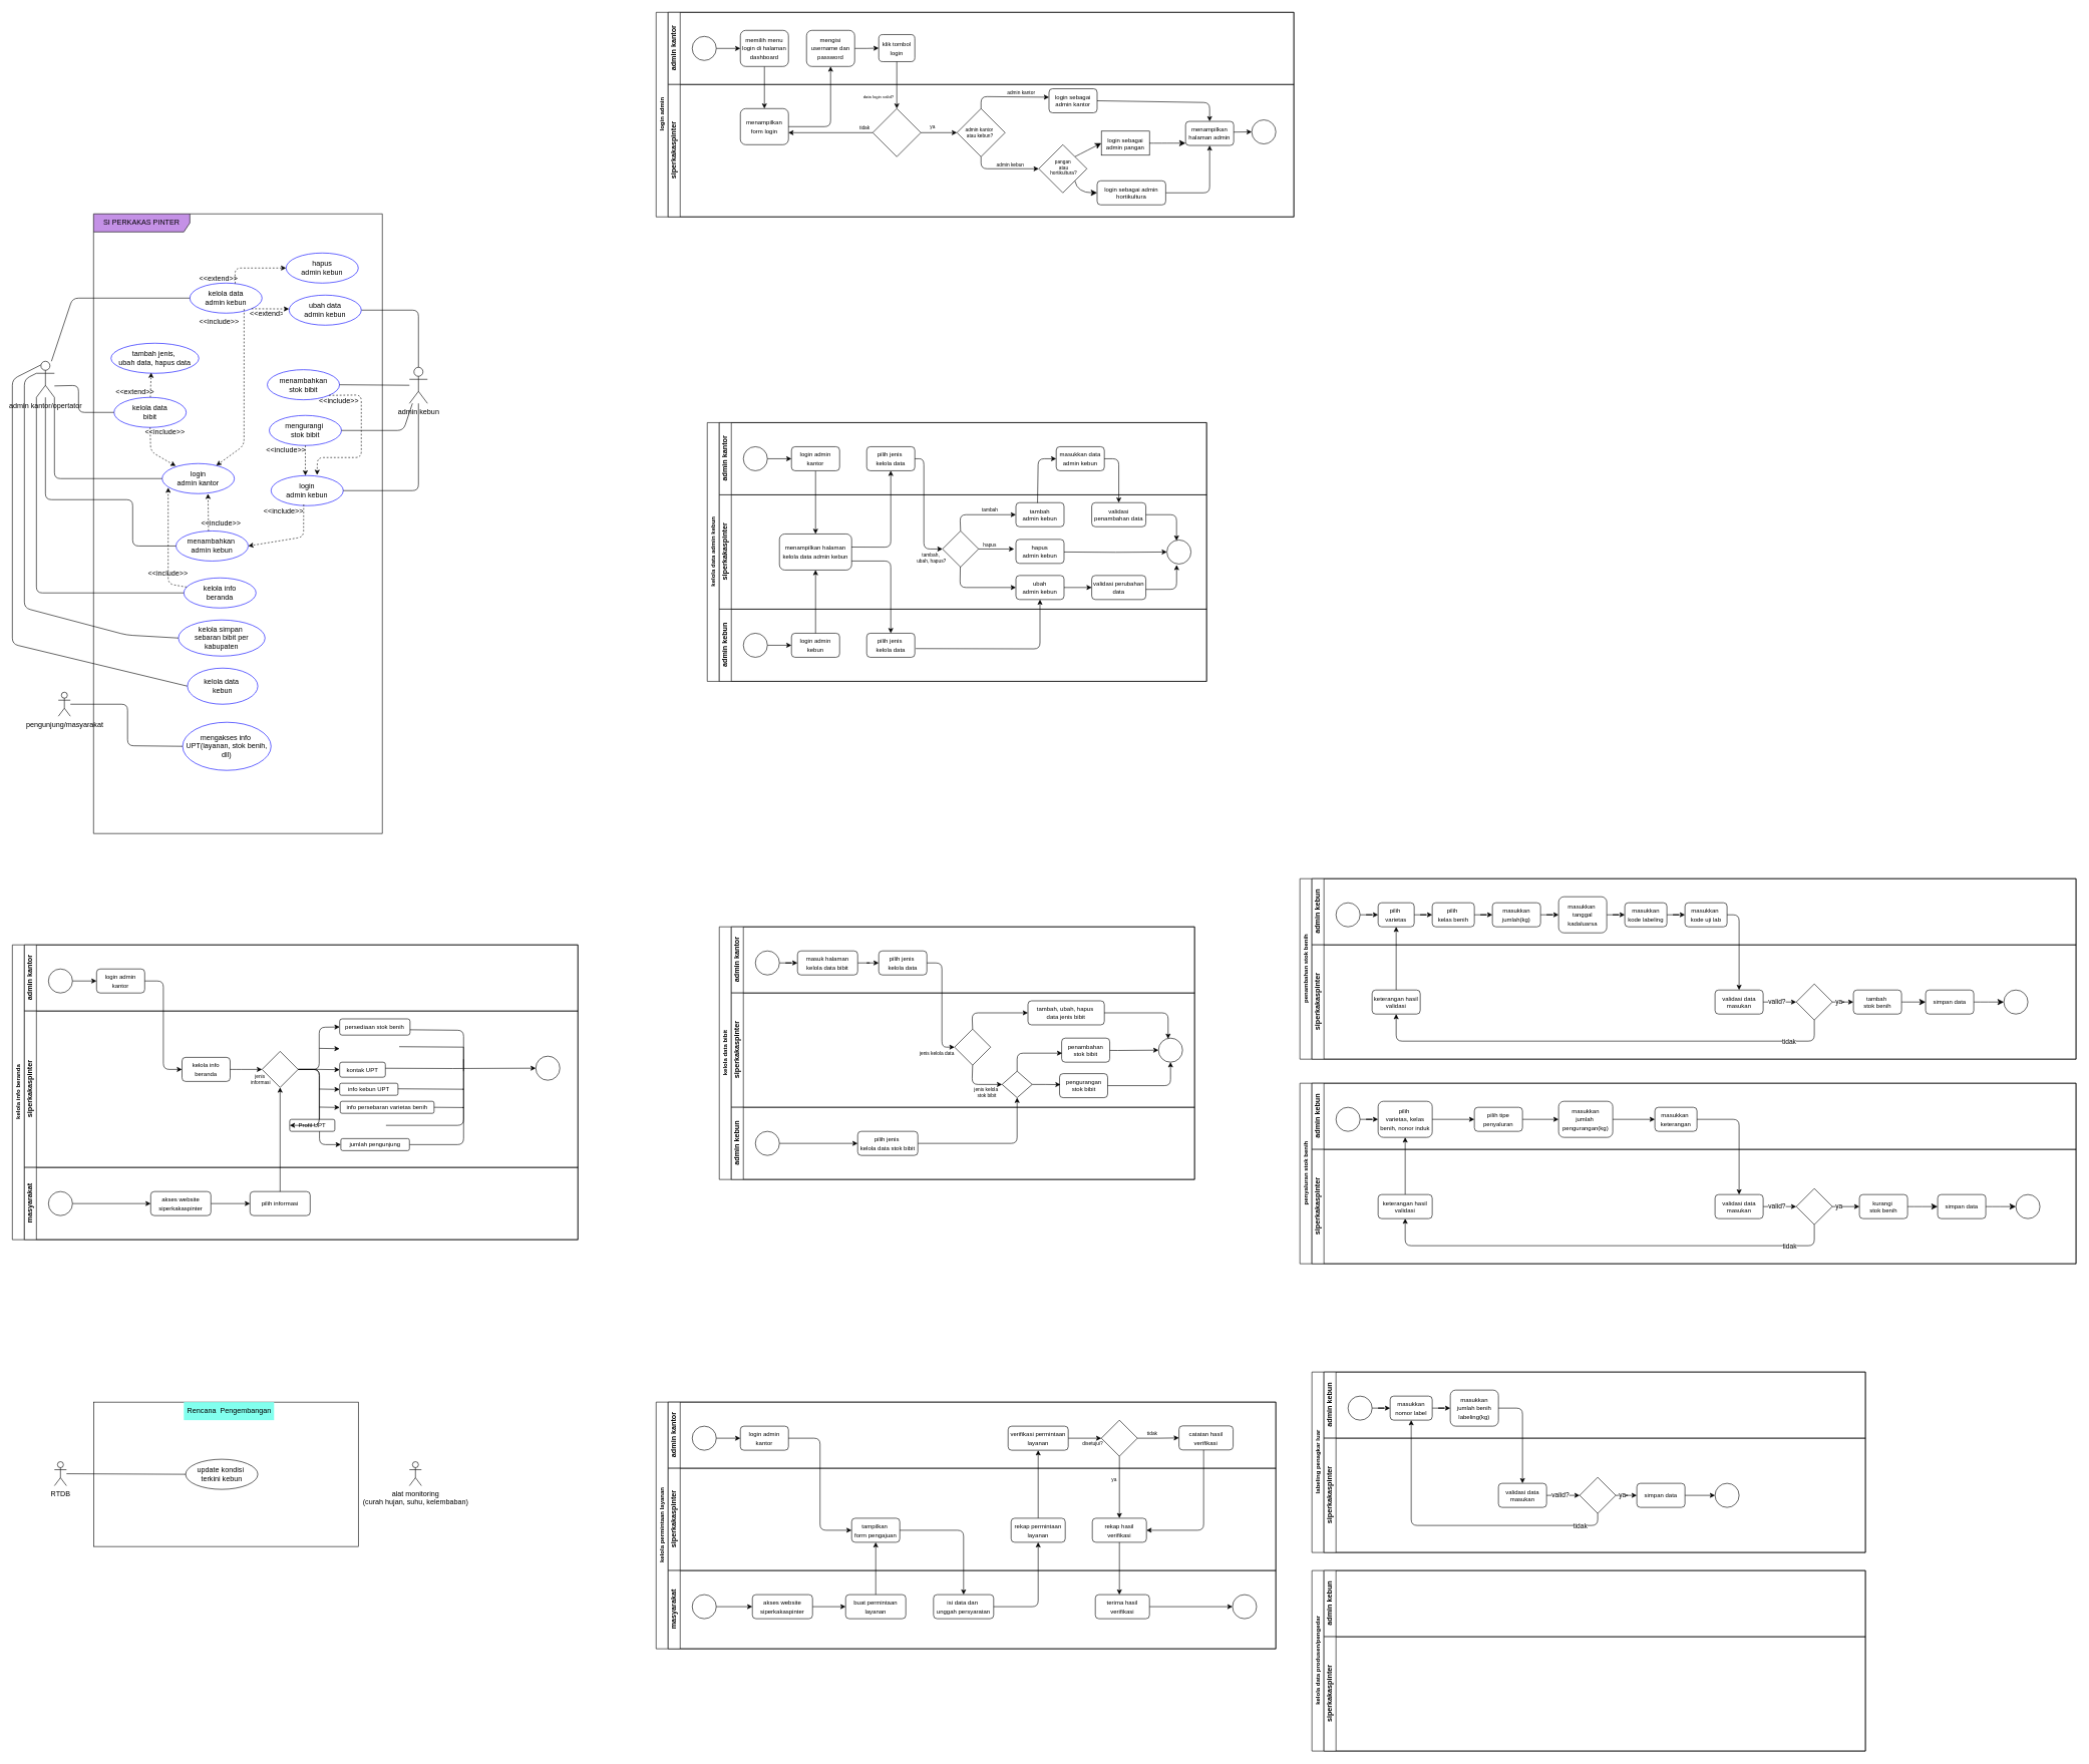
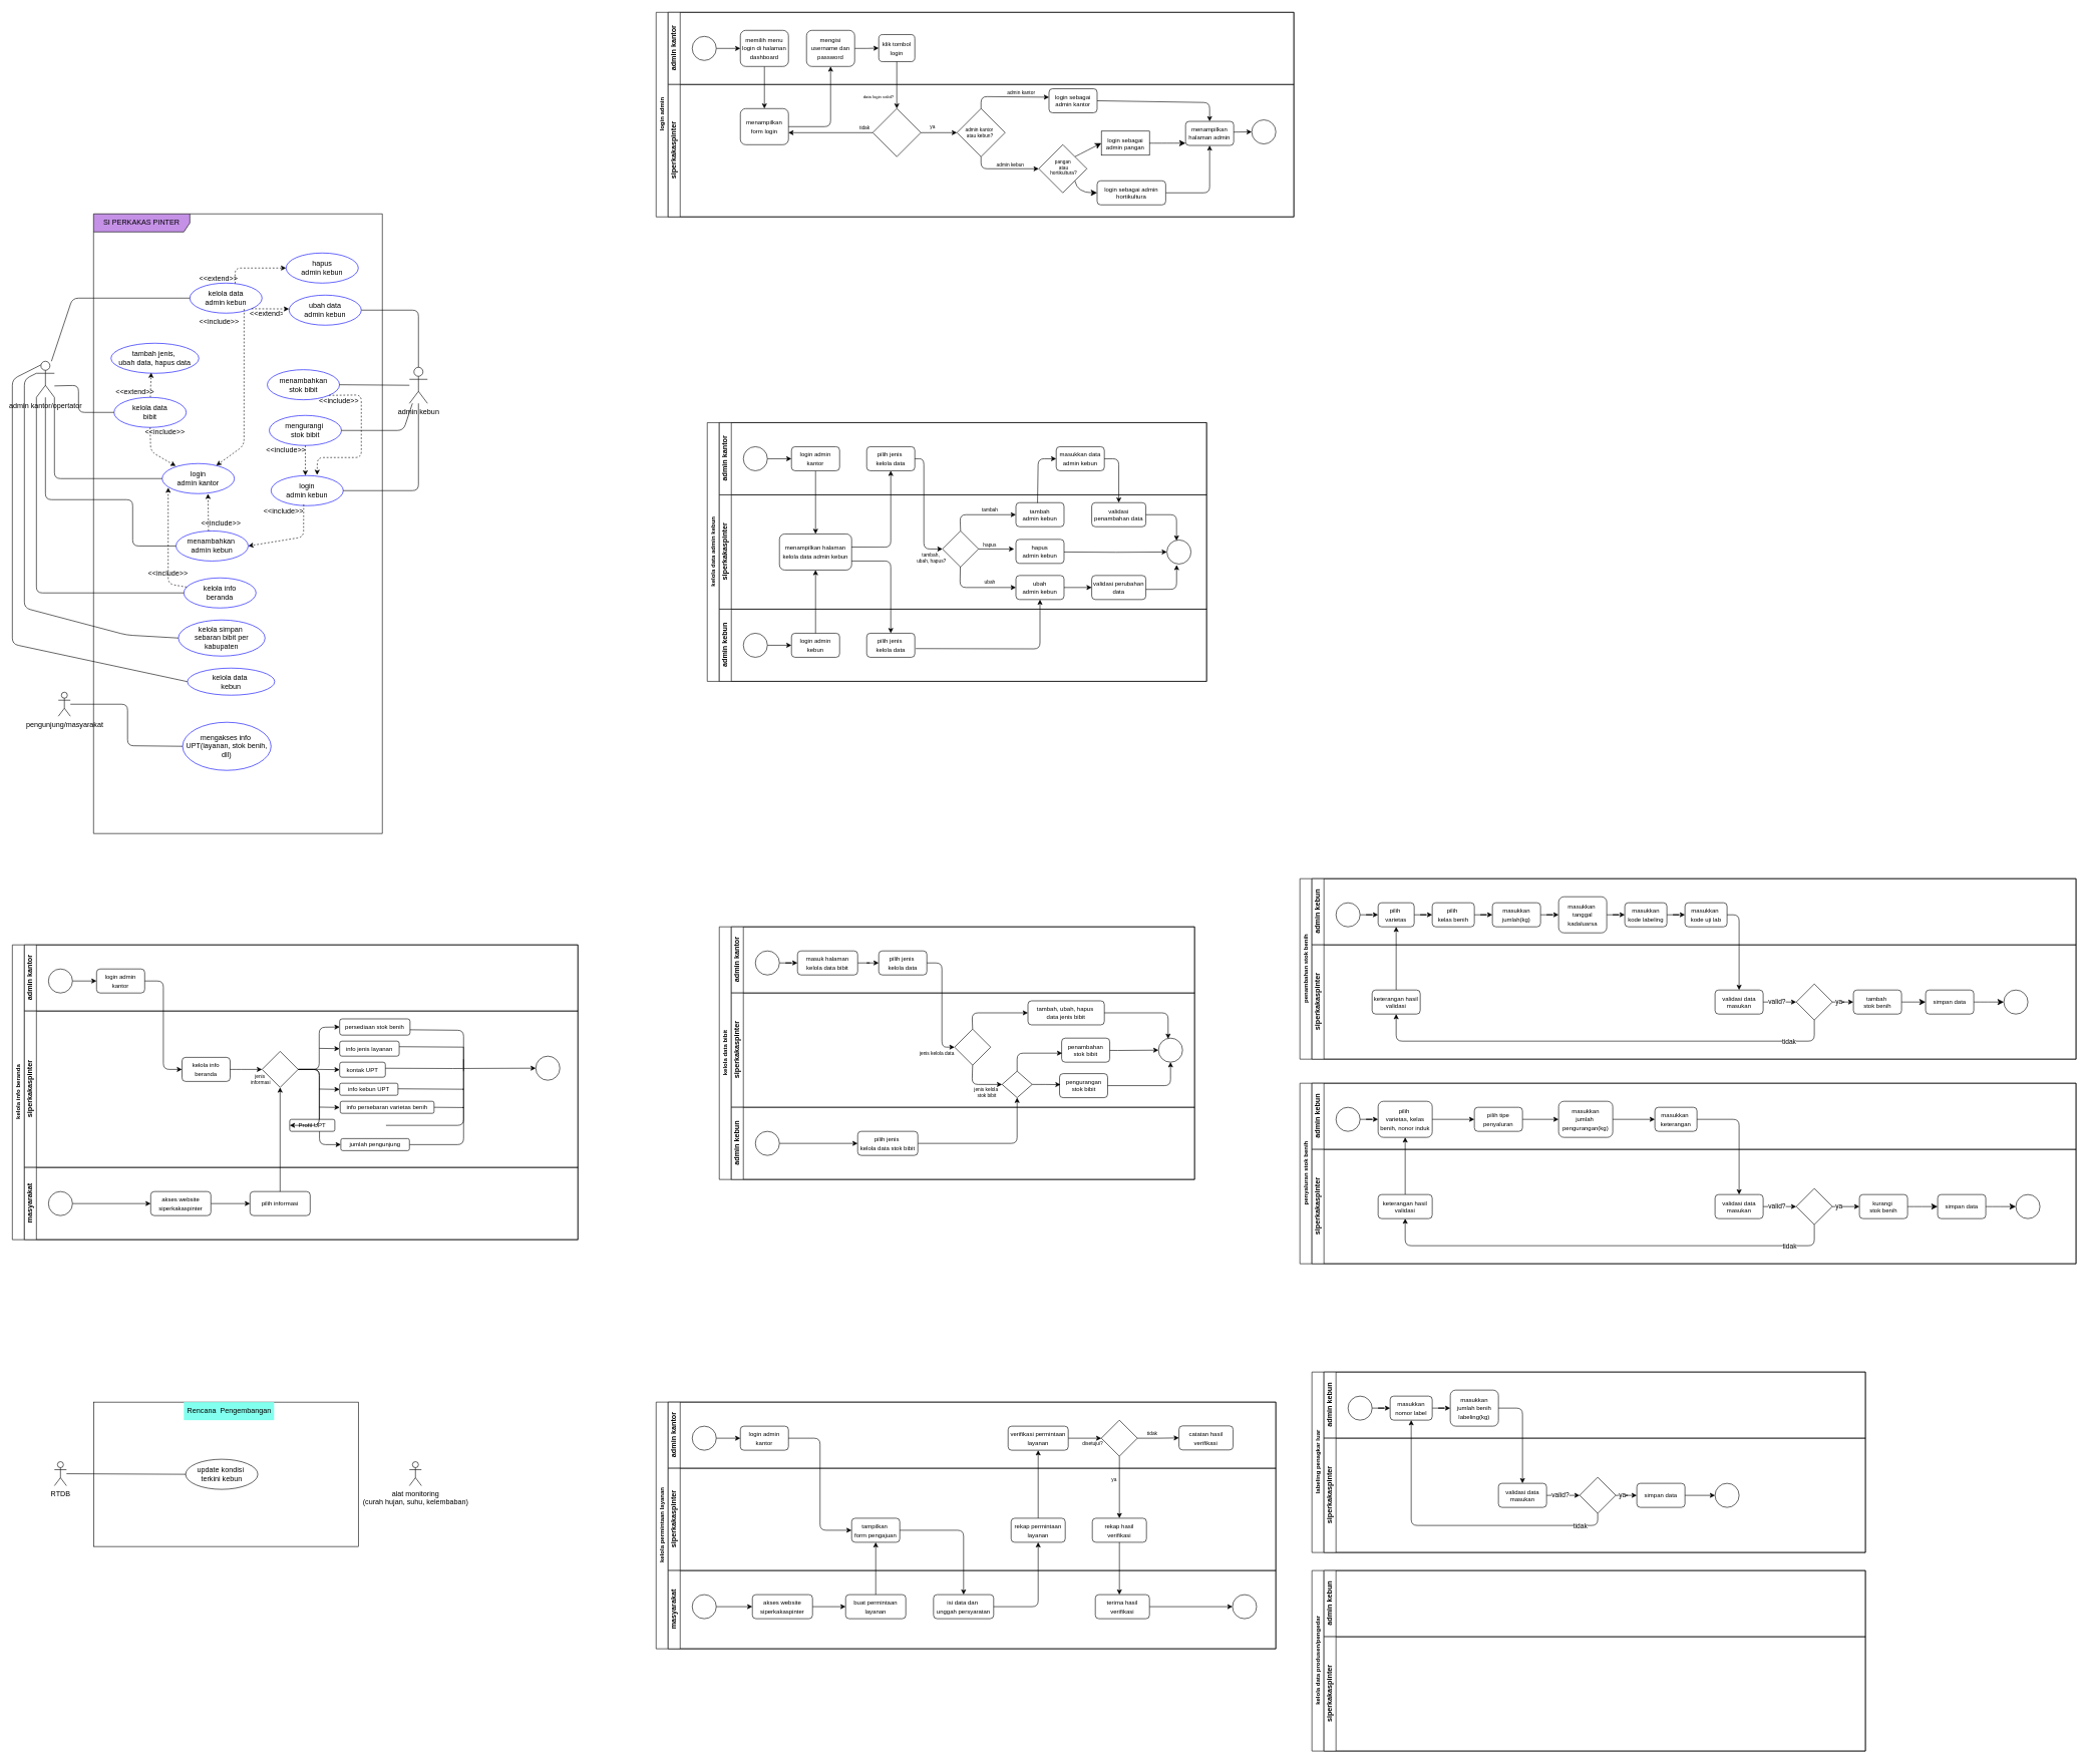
+ <mxCell id="120" value="&lt;font style=&quot;font-size: 8px;&quot;&gt;ubah&lt;/font&gt;" style="text;html=1;align=center;verticalAlign=middle;whiteSpace=wrap;rounded=0;fontSize=8;" parent="101" vertex="1"><mxGeometry x="420" y="137" width="60" height="15" as="geometry" /></mxCell>
- <mxCell id="239" value="kelola data&amp;nbsp;&lt;div&gt;kebun&lt;/div&gt;" style="ellipse;whiteSpace=wrap;html=1;strokeColor=#0000FF;" parent="1" vertex="1"><mxGeometry x="311" y="1110" width="117" height="60" as="geometry" /></mxCell>
+ <mxCell id="239" value="kelola data&amp;nbsp;&lt;div&gt;kebun&lt;/div&gt;" style="ellipse;whiteSpace=wrap;html=1;strokeColor=#0000FF;" parent="1" vertex="1"><mxGeometry x="311" y="1110" width="145" height="45" as="geometry" /></mxCell>
+ <mxCell id="174" value="info jenis layanan" style="whiteSpace=wrap;html=1;fontColor=#000000;rounded=1;fontSize=10;" parent="167" vertex="1"><mxGeometry x="524" y="50" width="99" height="25" as="geometry" /></mxCell>
- <mxCell id="238" style="edgeStyle=orthogonalEdgeStyle;rounded=1;orthogonalLoop=1;jettySize=auto;html=1;entryX=1;entryY=0.5;entryDx=0;entryDy=0;curved=0;" parent="204" source="214" target="219" edge="1"><mxGeometry relative="1" as="geometry"><Array as="points"><mxPoint x="910" y="213" /></Array></mxGeometry></mxCell>
